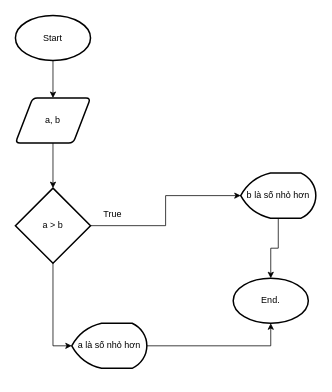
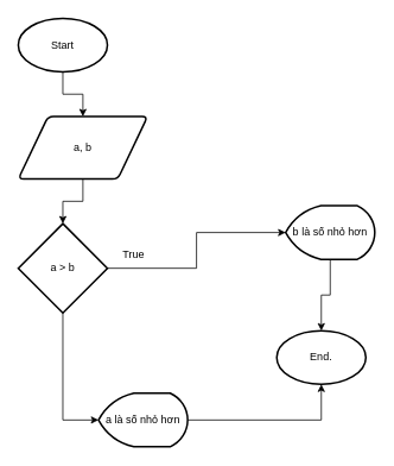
- <mxCell id="4" value="a, b" style="shape=parallelogram;html=1;strokeWidth=2;perimeter=parallelogramPerimeter;whiteSpace=wrap;rounded=1;arcSize=12;size=0.23;" parent="1" vertex="1"><mxGeometry x="20" y="130" width="100" height="60" as="geometry" /></mxCell>
+ <mxCell id="4" value="a, b" style="shape=parallelogram;html=1;strokeWidth=2;perimeter=parallelogramPerimeter;whiteSpace=wrap;rounded=1;arcSize=12;size=0.23;" parent="1" vertex="1"><mxGeometry x="20" y="130" width="145" height="70" as="geometry" /></mxCell>
- <mxCell id="7" value="a là số nhỏ hơn" style="strokeWidth=2;html=1;shape=mxgraph.flowchart.display;whiteSpace=wrap;" parent="1" vertex="1"><mxGeometry x="95" y="430" width="100" height="60" as="geometry" /></mxCell>
+ <mxCell id="7" value="a là số nhỏ hơn" style="strokeWidth=2;html=1;shape=mxgraph.flowchart.display;whiteSpace=wrap;" parent="1" vertex="1"><mxGeometry x="110" y="440" width="100" height="60" as="geometry" /></mxCell>
